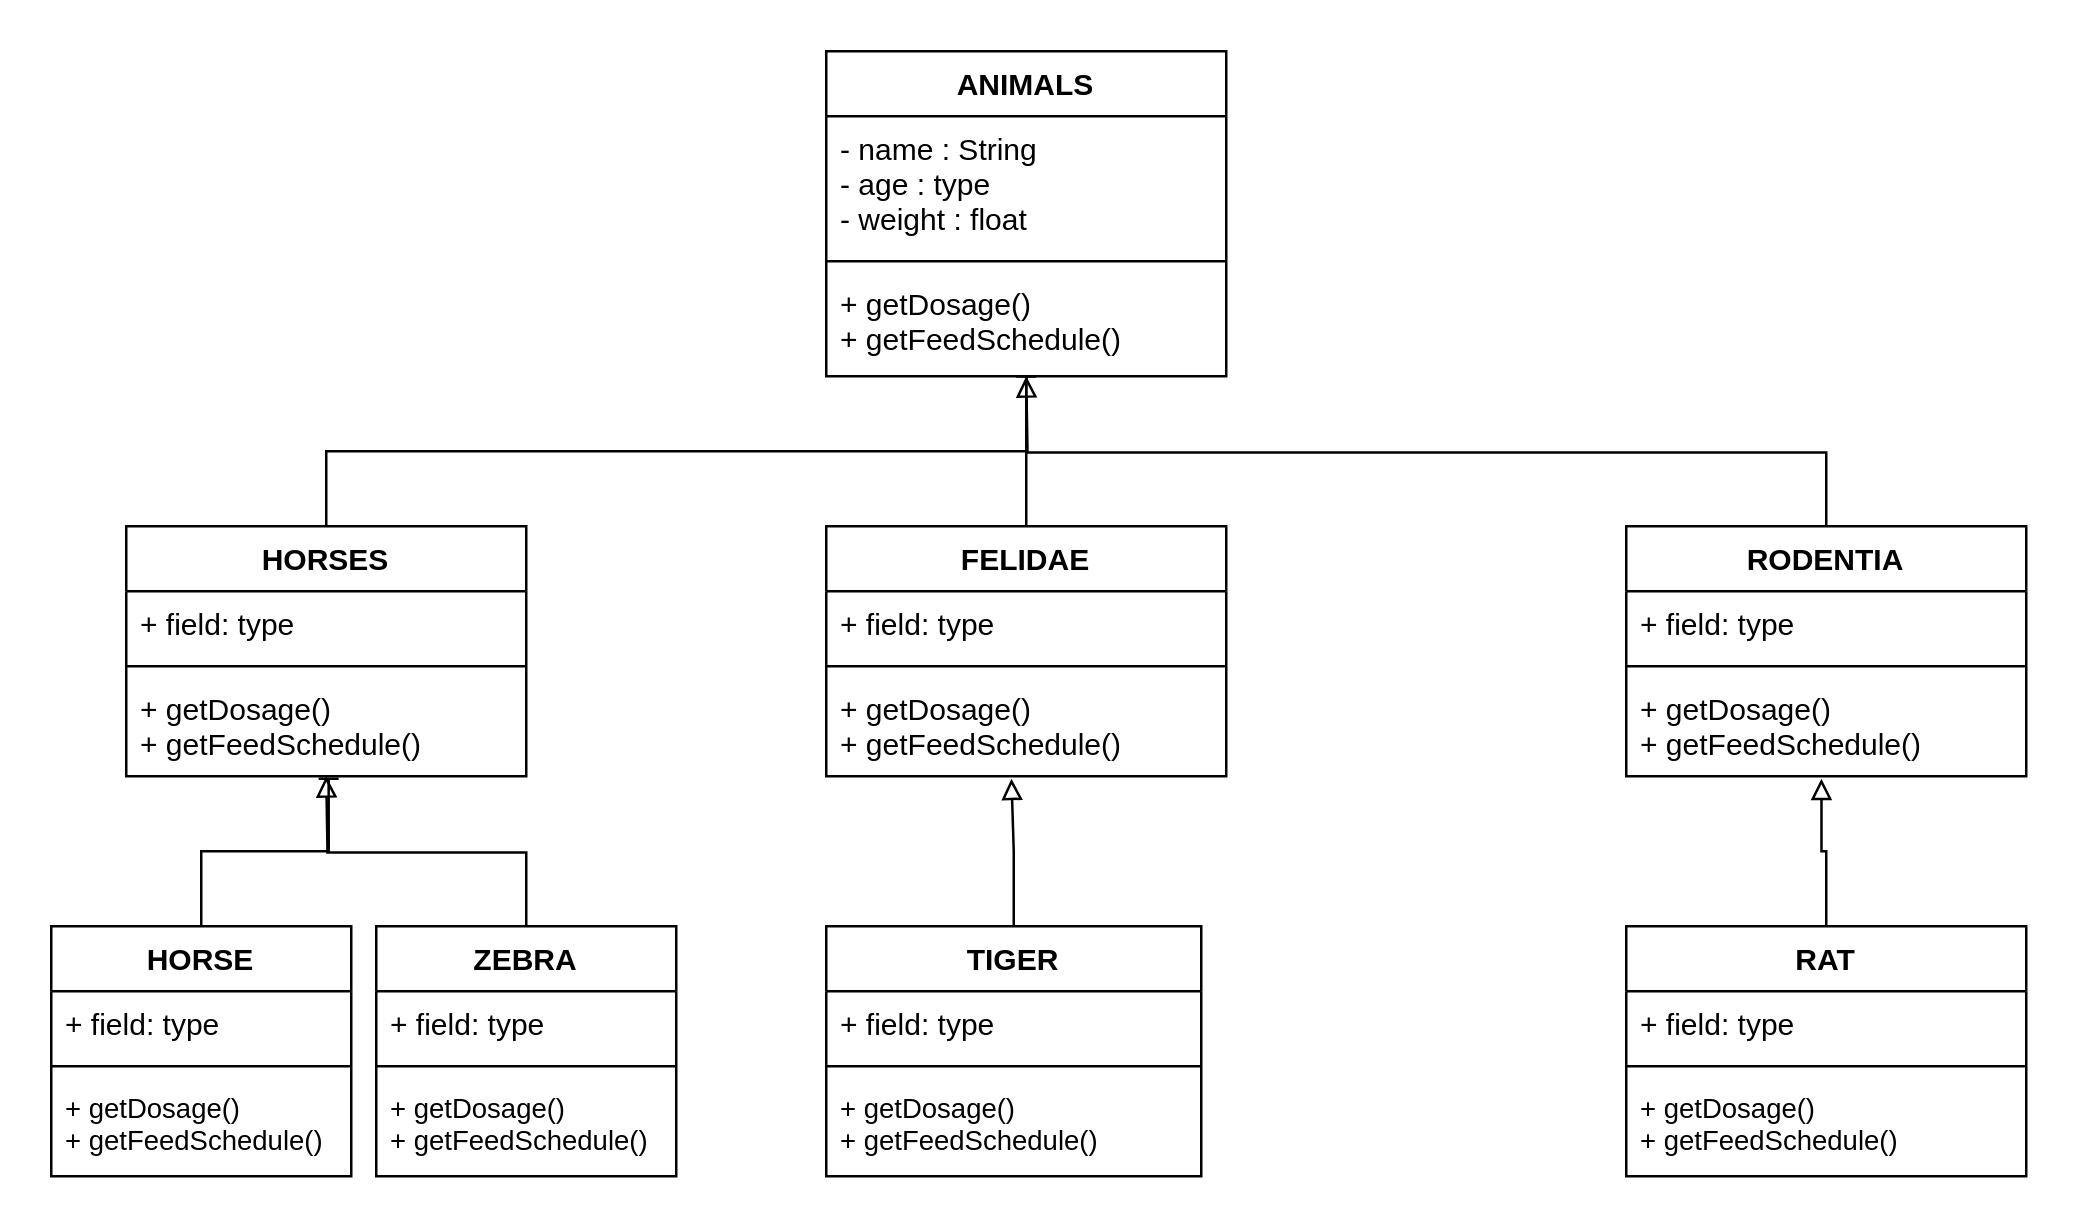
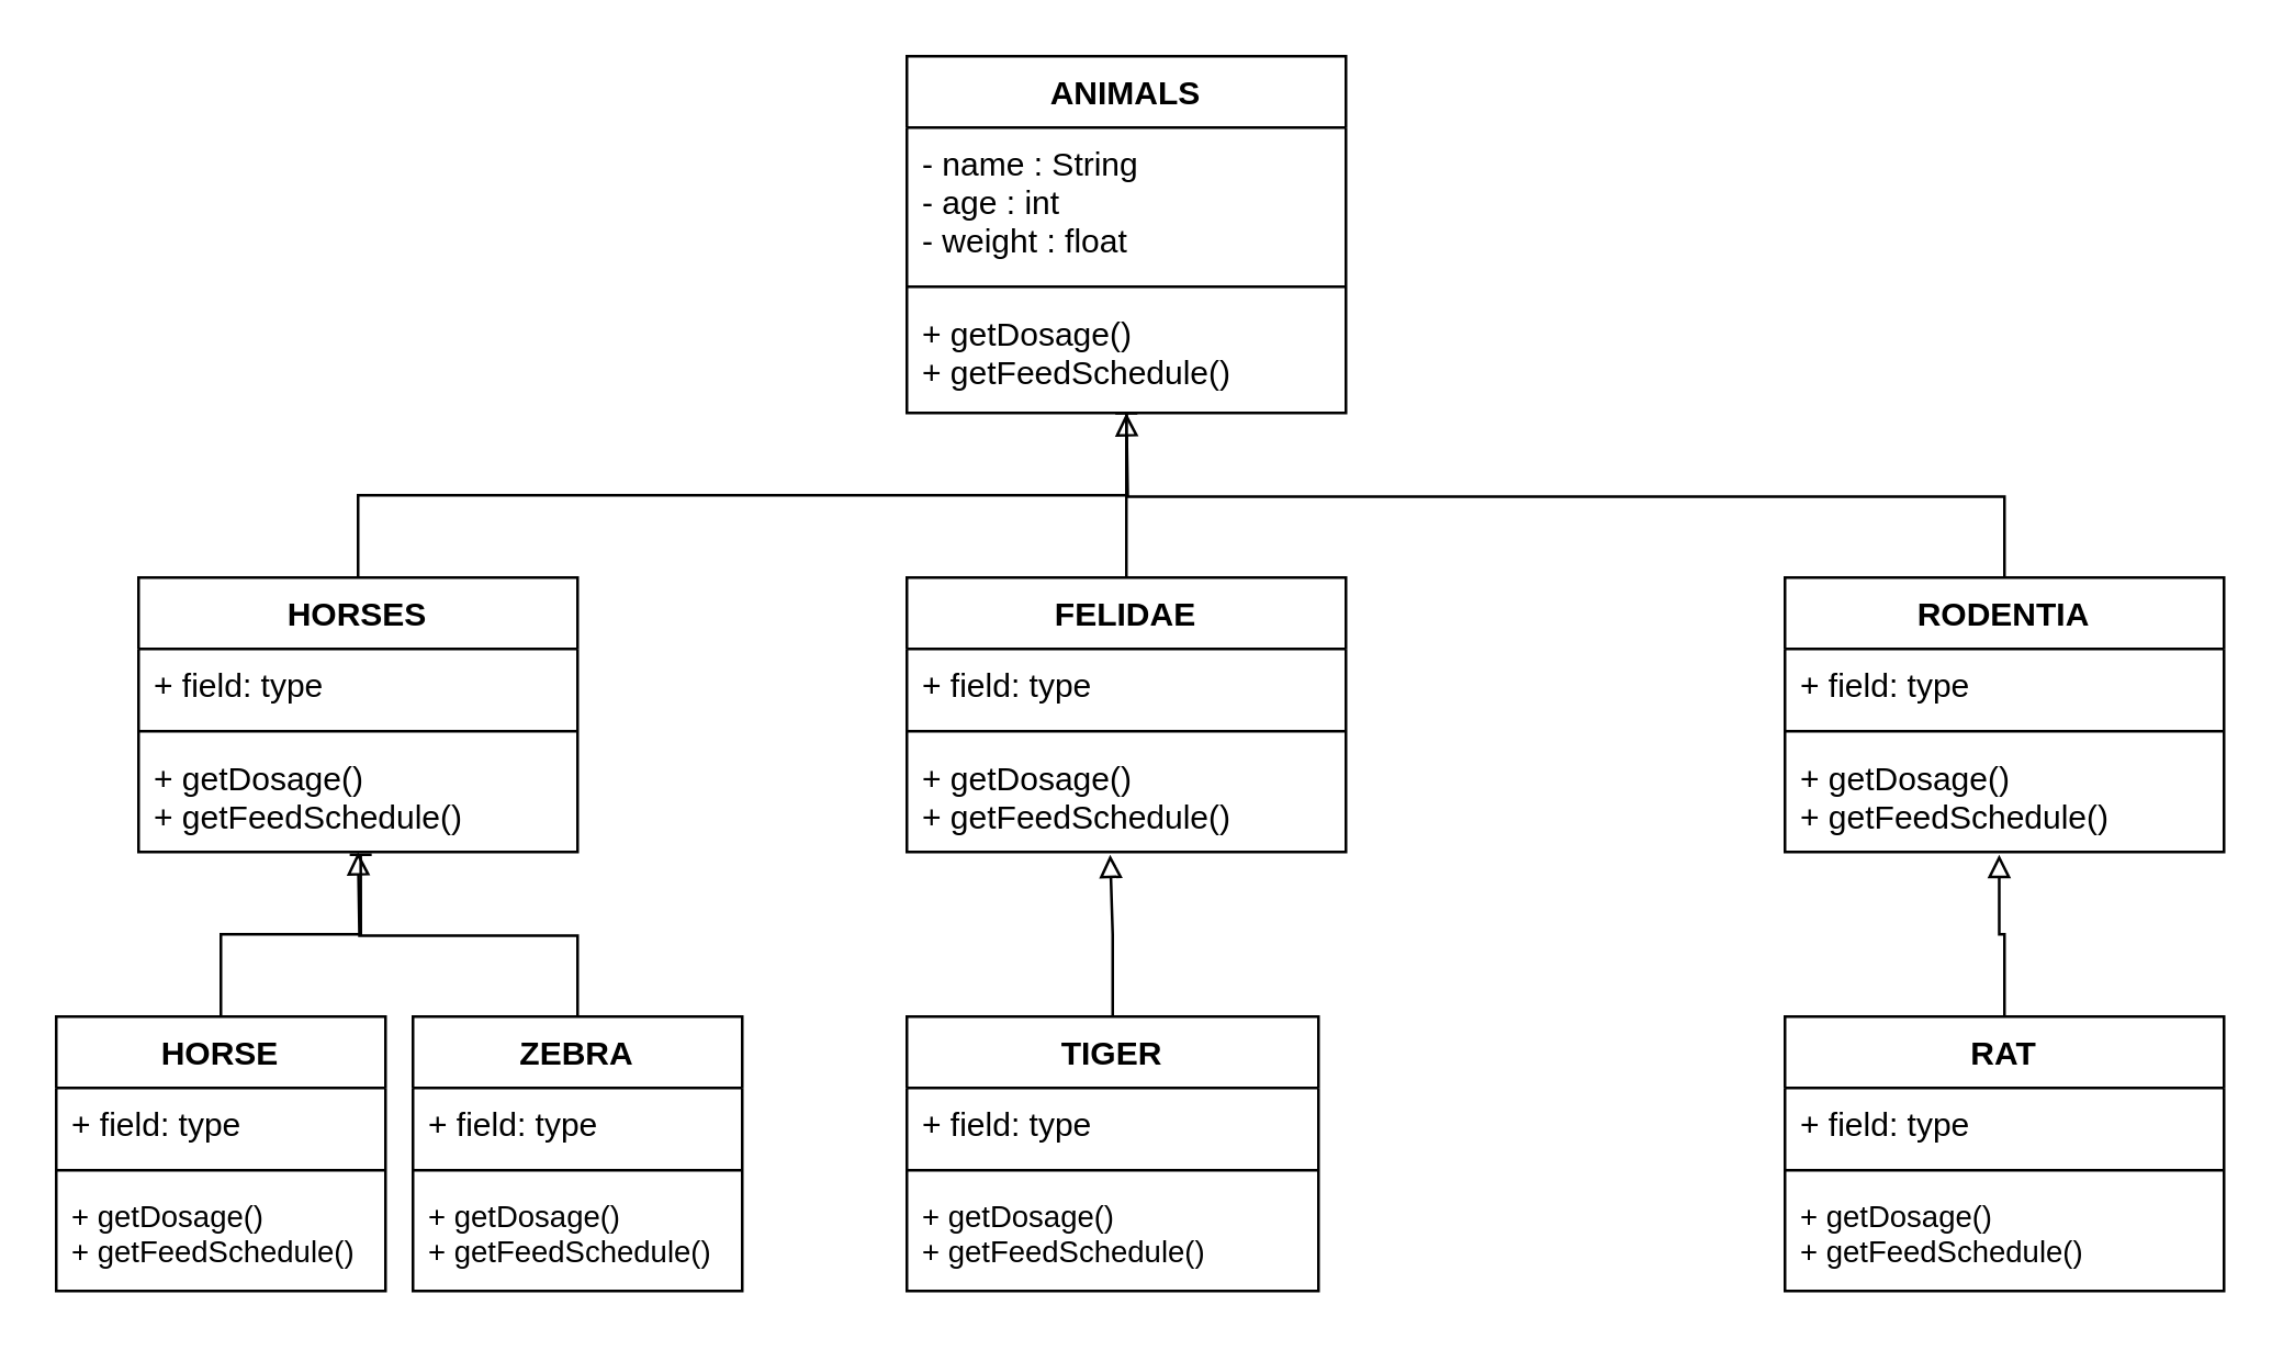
- <mxCell id="3" value="- name : String&#10;- age : type&#10;- weight : float" style="text;strokeColor=none;fillColor=none;align=left;verticalAlign=top;spacingLeft=4;spacingRight=4;overflow=hidden;rotatable=0;points=[[0,0.5],[1,0.5]];portConstraint=eastwest;" vertex="1" parent="2"><mxGeometry y="26" width="160" height="54" as="geometry" /></mxCell>
+ <mxCell id="3" value="- name : String&#10;- age : int&#10;- weight : float" style="text;strokeColor=none;fillColor=none;align=left;verticalAlign=top;spacingLeft=4;spacingRight=4;overflow=hidden;rotatable=0;points=[[0,0.5],[1,0.5]];portConstraint=eastwest;" vertex="1" parent="2"><mxGeometry y="26" width="160" height="54" as="geometry" /></mxCell>
